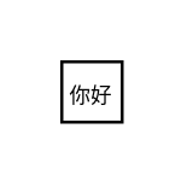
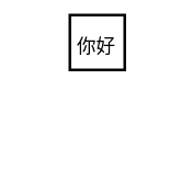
- <mxCell id="2" value="&lt;font style=&quot;font-size: 7px;&quot;&gt;你好&lt;/font&gt;" style="whiteSpace=wrap;html=1;aspect=fixed;" vertex="1" parent="1"><mxGeometry x="20" y="20" width="20" height="20" as="geometry" /></mxCell>
+ <mxCell id="2" value="&lt;font style=&quot;font-size: 7px;&quot;&gt;你好&lt;/font&gt;" style="whiteSpace=wrap;html=1;aspect=fixed;" vertex="1" parent="1"><mxGeometry x="25" y="5" width="20" height="20" as="geometry" /></mxCell>
